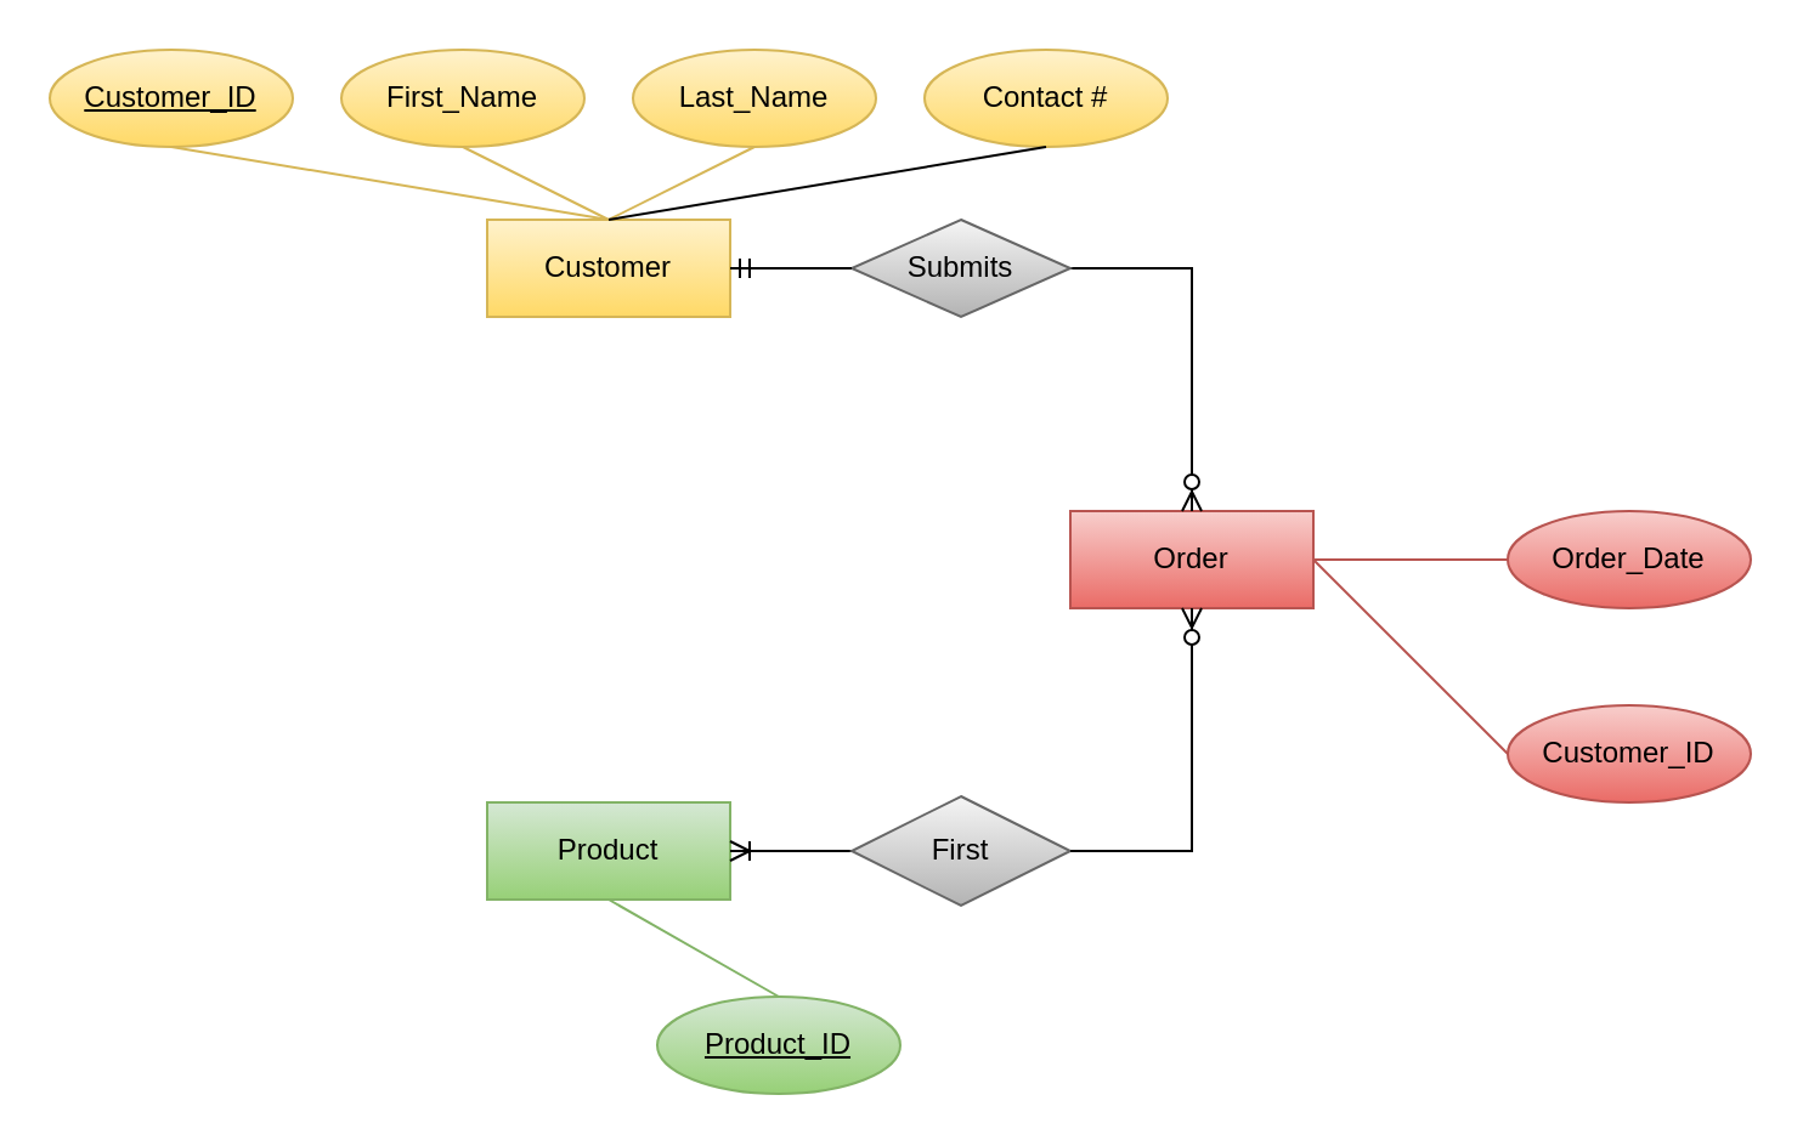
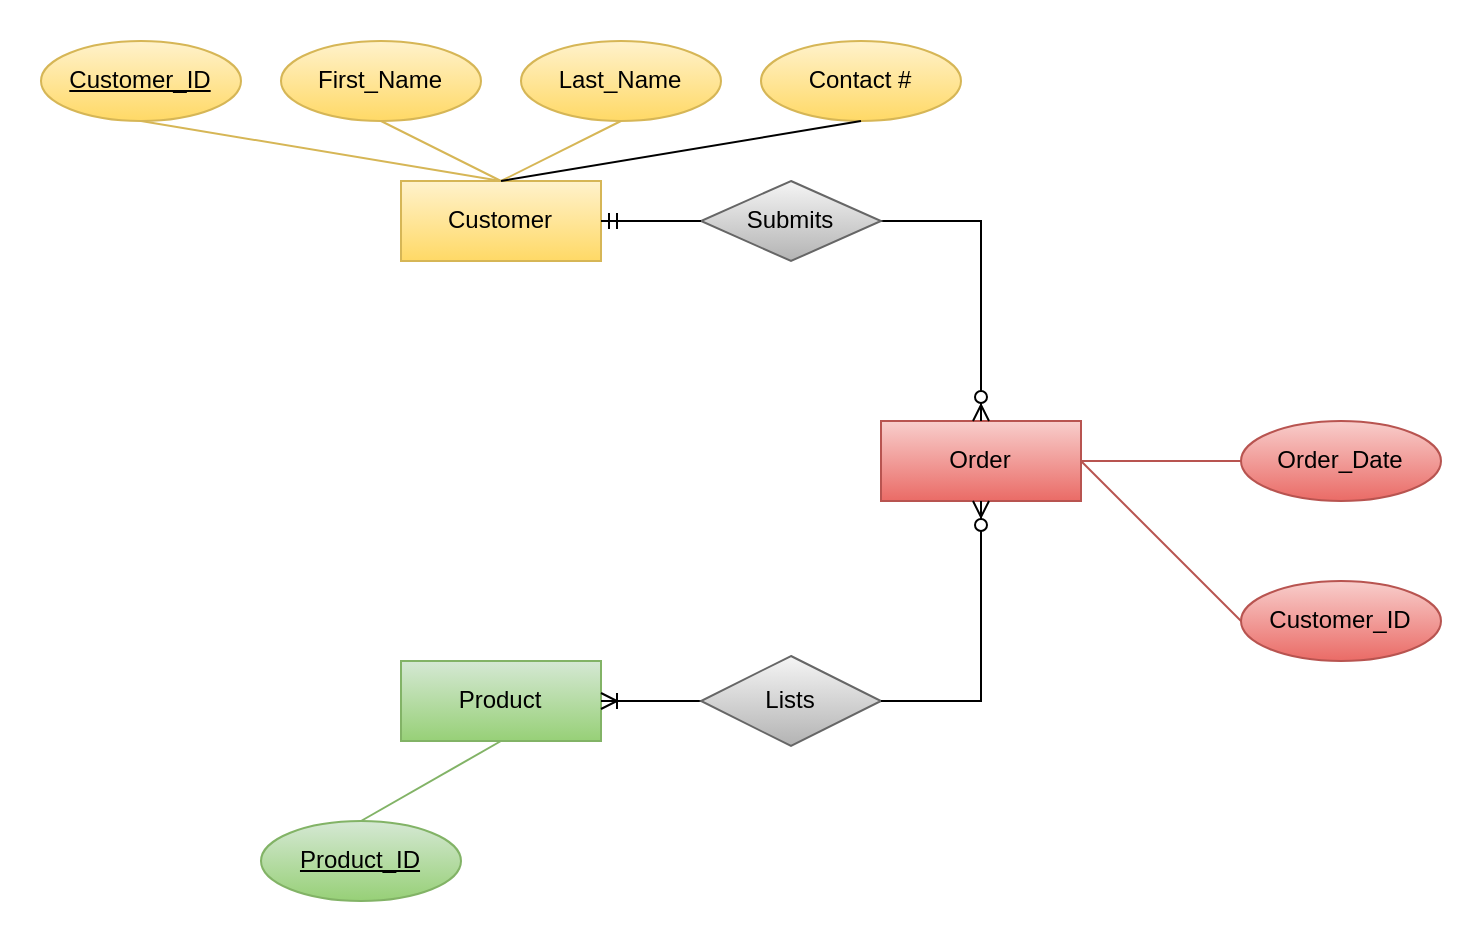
- <mxCell id="23" value="First" style="shape=rhombus;perimeter=rhombusPerimeter;whiteSpace=wrap;html=1;align=center;fillColor=#f5f5f5;gradientColor=#b3b3b3;strokeColor=#666666;" vertex="1" parent="1"><mxGeometry x="350" y="327.5" width="90" height="45" as="geometry" /></mxCell>
+ <mxCell id="23" value="Lists" style="shape=rhombus;perimeter=rhombusPerimeter;whiteSpace=wrap;html=1;align=center;fillColor=#f5f5f5;gradientColor=#b3b3b3;strokeColor=#666666;" vertex="1" parent="1"><mxGeometry x="350" y="327.5" width="90" height="45" as="geometry" /></mxCell>
- <mxCell id="17" value="Product_ID" style="ellipse;whiteSpace=wrap;html=1;align=center;fontStyle=4;fillColor=#d5e8d4;gradientColor=#97d077;strokeColor=#82b366;" vertex="1" parent="1"><mxGeometry x="270" y="410" width="100" height="40" as="geometry" /></mxCell>
+ <mxCell id="17" value="Product_ID" style="ellipse;whiteSpace=wrap;html=1;align=center;fontStyle=4;fillColor=#d5e8d4;gradientColor=#97d077;strokeColor=#82b366;" vertex="1" parent="1"><mxGeometry x="130" y="410" width="100" height="40" as="geometry" /></mxCell>
